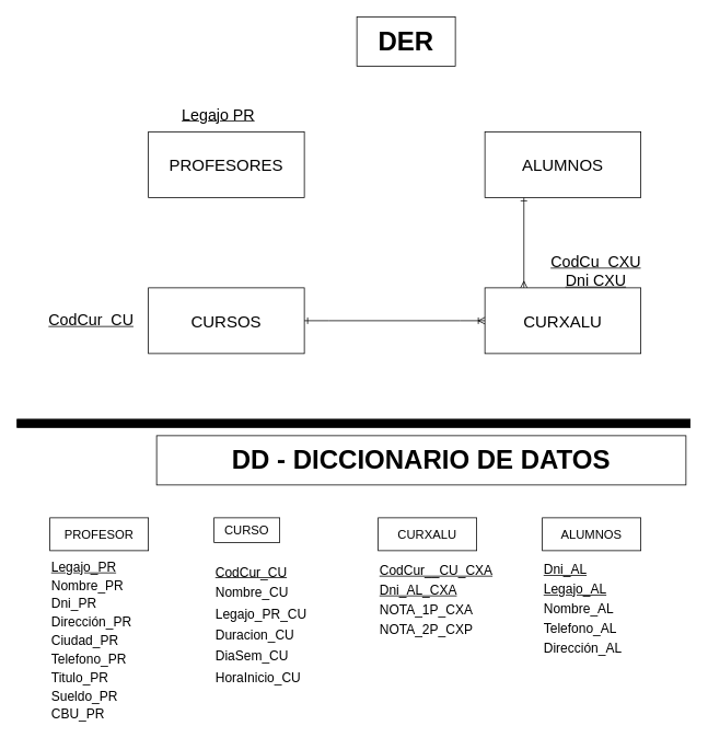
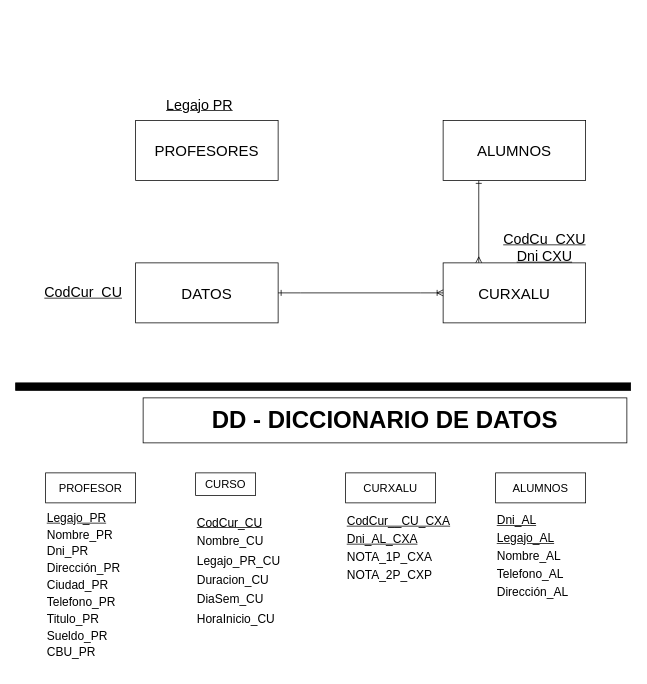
- <mxCell id="11" value="&lt;font style=&quot;font-size: 32px;&quot;&gt;&lt;b&gt;DER&lt;/b&gt;&lt;/font&gt;" style="whiteSpace=wrap;html=1;" parent="1" vertex="1"><mxGeometry x="434" y="20" width="120" height="60" as="geometry" /></mxCell>
- <mxCell id="5" value="&lt;font style=&quot;font-size: 20px;&quot;&gt;CURSOS&lt;/font&gt;" style="rounded=0;whiteSpace=wrap;html=1;" parent="1" vertex="1"><mxGeometry x="180" y="350" width="190" height="80" as="geometry" /></mxCell>
+ <mxCell id="5" value="&lt;font style=&quot;font-size: 20px;&quot;&gt;DATOS&lt;/font&gt;" style="rounded=0;whiteSpace=wrap;html=1;" parent="1" vertex="1"><mxGeometry x="180" y="350" width="190" height="80" as="geometry" /></mxCell>
